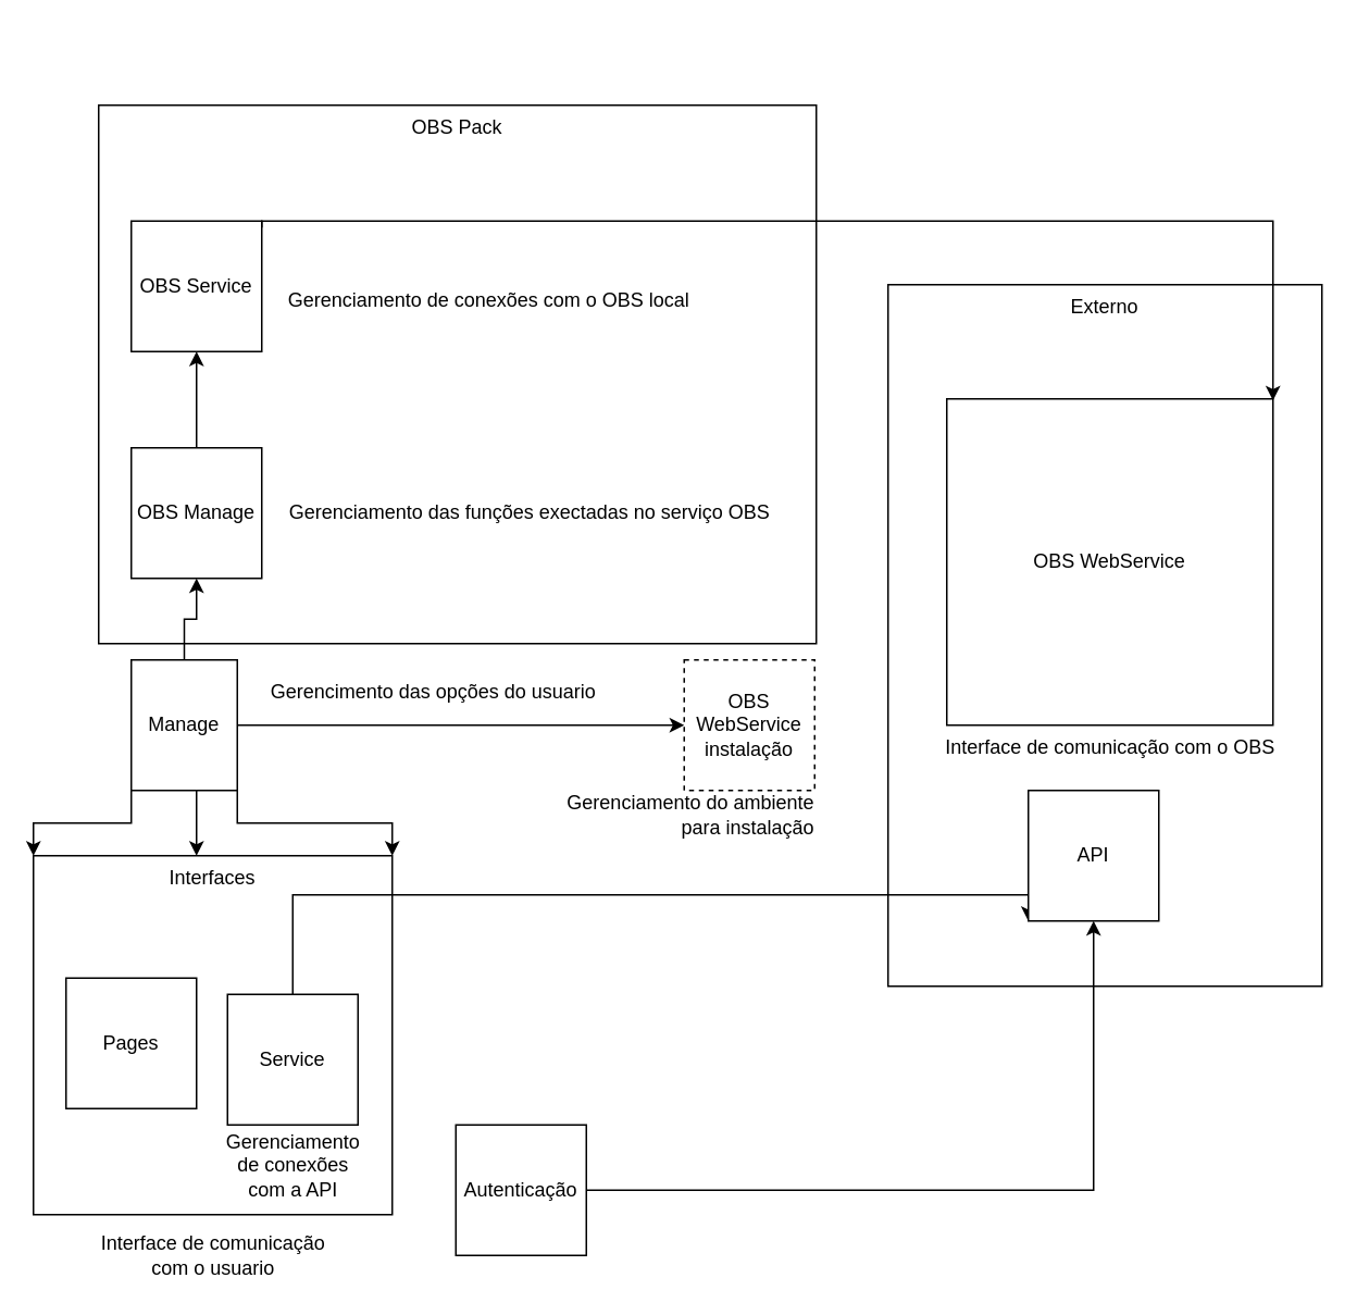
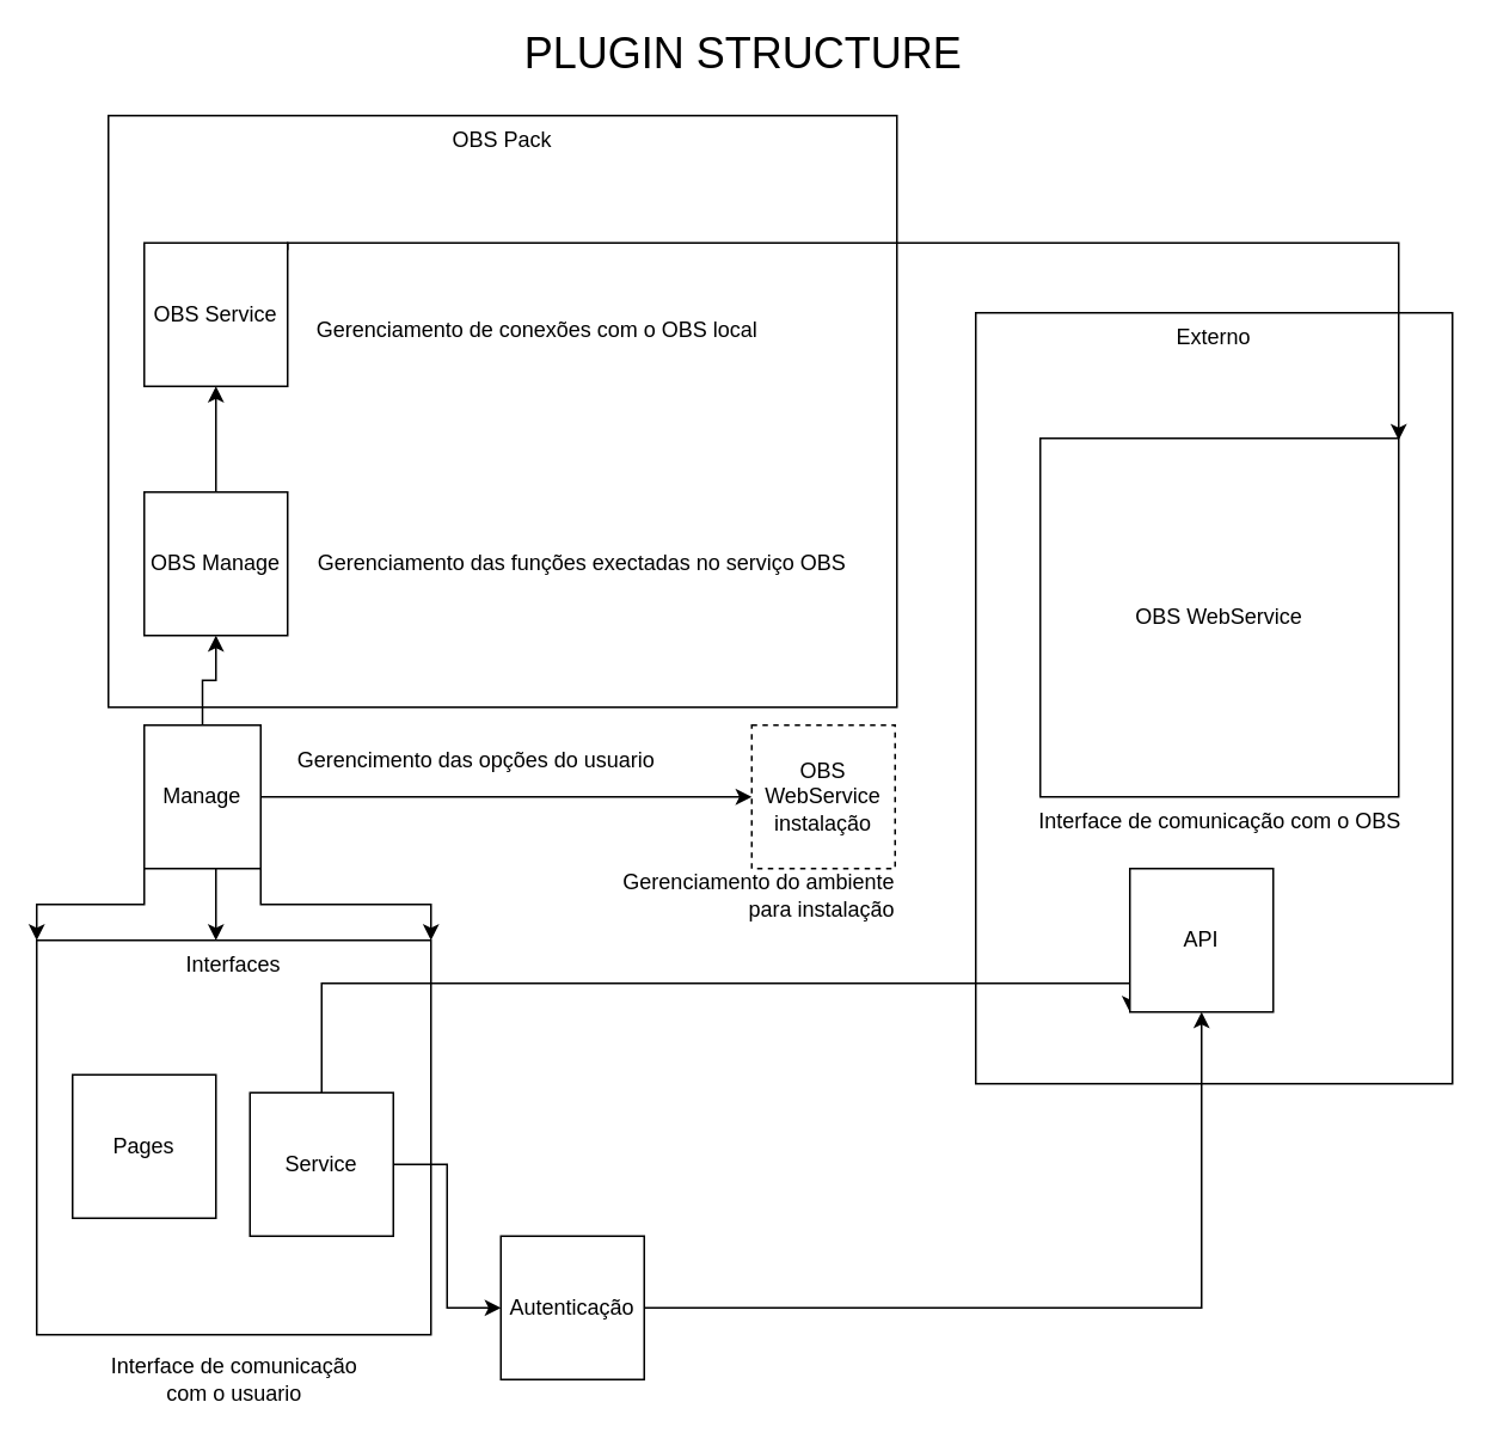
+ <mxCell id="20" value="&lt;font style=&quot;font-size: 24px&quot;&gt;PLUGIN STRUCTURE&lt;/font&gt;" style="text;html=1;align=center;verticalAlign=middle;resizable=0;points=[];autosize=1;" vertex="1" parent="1"><mxGeometry x="284" y="20" width="260" height="20" as="geometry" /></mxCell>
+ <mxCell id="6" style="edgeStyle=orthogonalEdgeStyle;rounded=0;orthogonalLoop=1;jettySize=auto;html=1;" edge="1" parent="1" source="7" target="29"><mxGeometry relative="1" as="geometry"><mxPoint x="280" y="754" as="targetPoint" /></mxGeometry></mxCell>
- <mxCell id="30" value="Gerenciamento &lt;br&gt;de conexões &lt;br&gt;com a API" style="text;html=1;align=center;verticalAlign=middle;resizable=0;points=[];autosize=1;" vertex="1" parent="1"><mxGeometry x="129" y="689" width="100" height="50" as="geometry" /></mxCell>
